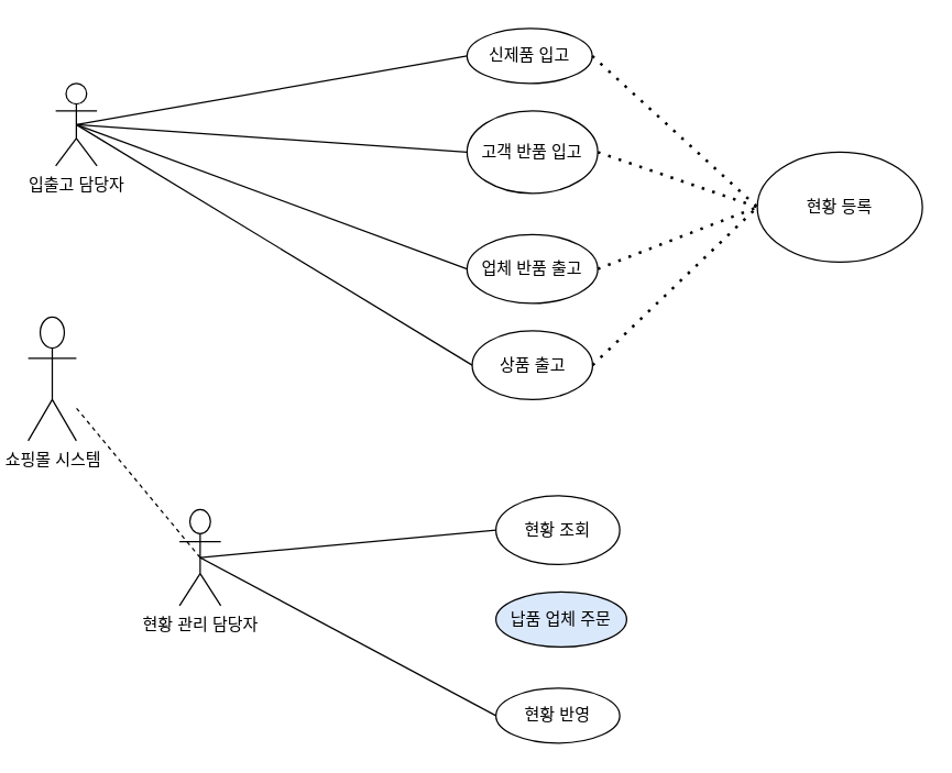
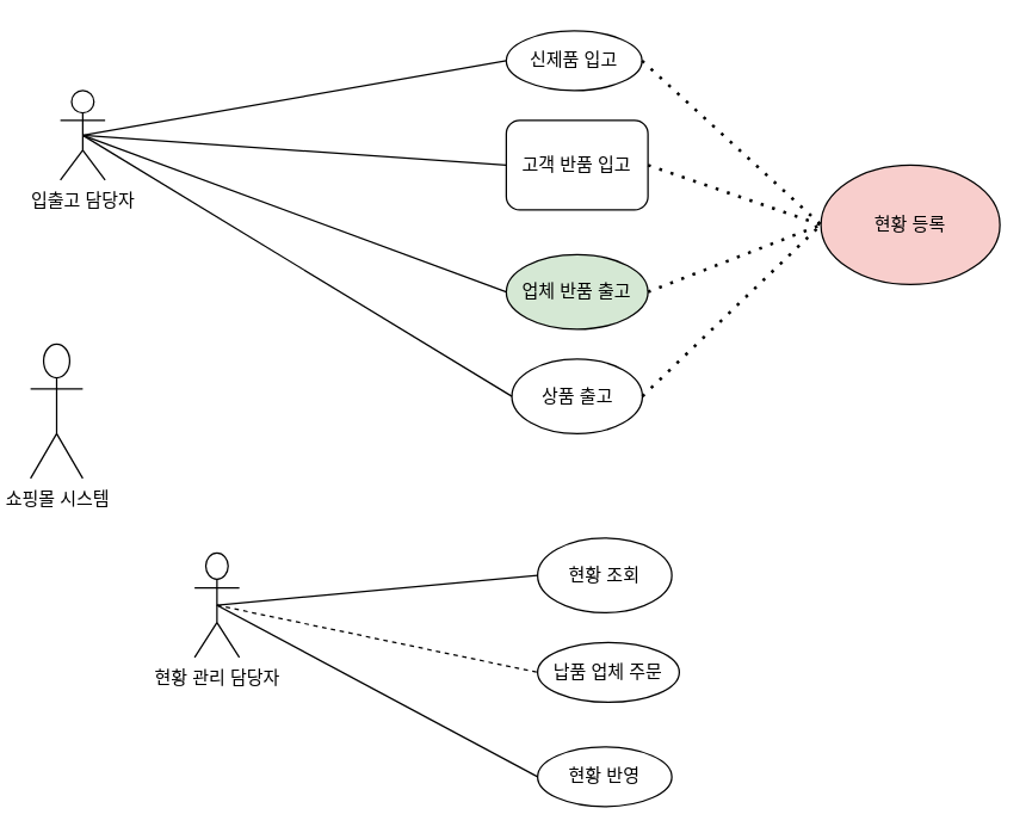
- <mxCell id="9" value="고객 반품 입고" style="ellipse;whiteSpace=wrap;html=1;" vertex="1" parent="1"><mxGeometry x="339" y="80" width="95" height="60" as="geometry" /></mxCell>
+ <mxCell id="9" value="고객 반품 입고" style="whiteSpace=wrap;html=1;rounded=1;" vertex="1" parent="1"><mxGeometry x="339" y="80" width="95" height="60" as="geometry" /></mxCell>
- <mxCell id="16" value="현황 등록" style="ellipse;whiteSpace=wrap;html=1;" vertex="1" parent="1"><mxGeometry x="550" y="110" width="120" height="80" as="geometry" /></mxCell>
+ <mxCell id="16" value="현황 등록" style="ellipse;whiteSpace=wrap;html=1;fillColor=#f8cecc;" vertex="1" parent="1"><mxGeometry x="550" y="110" width="120" height="80" as="geometry" /></mxCell>
- <mxCell id="11" value="업체 반품 출고" style="ellipse;whiteSpace=wrap;html=1;" vertex="1" parent="1"><mxGeometry x="339" y="170" width="95" height="50" as="geometry" /></mxCell>
+ <mxCell id="11" value="업체 반품 출고" style="ellipse;whiteSpace=wrap;html=1;fillColor=#d5e8d4;" vertex="1" parent="1"><mxGeometry x="339" y="170" width="95" height="50" as="geometry" /></mxCell>
- <mxCell id="23" value="" style="endArrow=none;dashed=1;html=1;rounded=0;exitX=0.5;exitY=0.5;exitDx=0;exitDy=0;exitPerimeter=0;" edge="1" parent="1" source="3" target="4"><mxGeometry width="50" height="50" relative="1" as="geometry"><mxPoint x="370" y="380" as="sourcePoint" /><mxPoint x="420" y="330" as="targetPoint" /></mxGeometry></mxCell>
+ <mxCell id="23" value="" style="endArrow=none;dashed=1;html=1;rounded=0;exitX=0.5;exitY=0.5;exitDx=0;exitDy=0;exitPerimeter=0;entryX=0;entryY=0.5;entryDx=0;entryDy=0;" edge="1" parent="1" source="3" target="6"><mxGeometry width="50" height="50" relative="1" as="geometry"><mxPoint x="370" y="380" as="sourcePoint" /><mxPoint x="420" y="330" as="targetPoint" /></mxGeometry></mxCell>
- <mxCell id="6" value="납품 업체 주문" style="ellipse;whiteSpace=wrap;html=1;fillColor=#dae8fc;" vertex="1" parent="1"><mxGeometry x="360" y="430" width="95" height="40" as="geometry" /></mxCell>
+ <mxCell id="6" value="납품 업체 주문" style="ellipse;whiteSpace=wrap;html=1;" vertex="1" parent="1"><mxGeometry x="360" y="430" width="95" height="40" as="geometry" /></mxCell>
